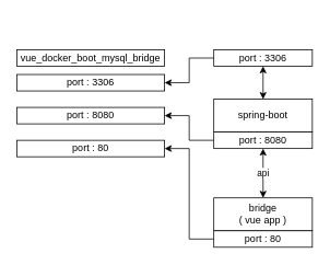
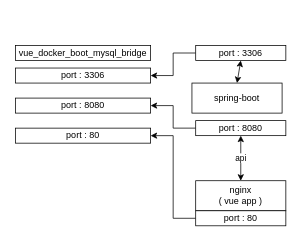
- <mxCell id="4" value="spring-boot" style="rounded=0;whiteSpace=wrap;html=1;" vertex="1" parent="2"><mxGeometry x="240" y="100" width="120" height="40" as="geometry" /></mxCell>
+ <mxCell id="4" value="spring-boot" style="rounded=0;whiteSpace=wrap;html=1;" vertex="1" parent="2"><mxGeometry x="235" y="90" width="120" height="40" as="geometry" /></mxCell>
- <mxCell id="13" value="bridge&lt;br&gt;( vue app )" style="rounded=0;whiteSpace=wrap;html=1;" vertex="1" parent="2"><mxGeometry x="240" y="220" width="120" height="40" as="geometry" /></mxCell>
+ <mxCell id="13" value="nginx&lt;br&gt;( vue app )" style="rounded=0;whiteSpace=wrap;html=1;" vertex="1" parent="2"><mxGeometry x="240" y="220" width="120" height="40" as="geometry" /></mxCell>
